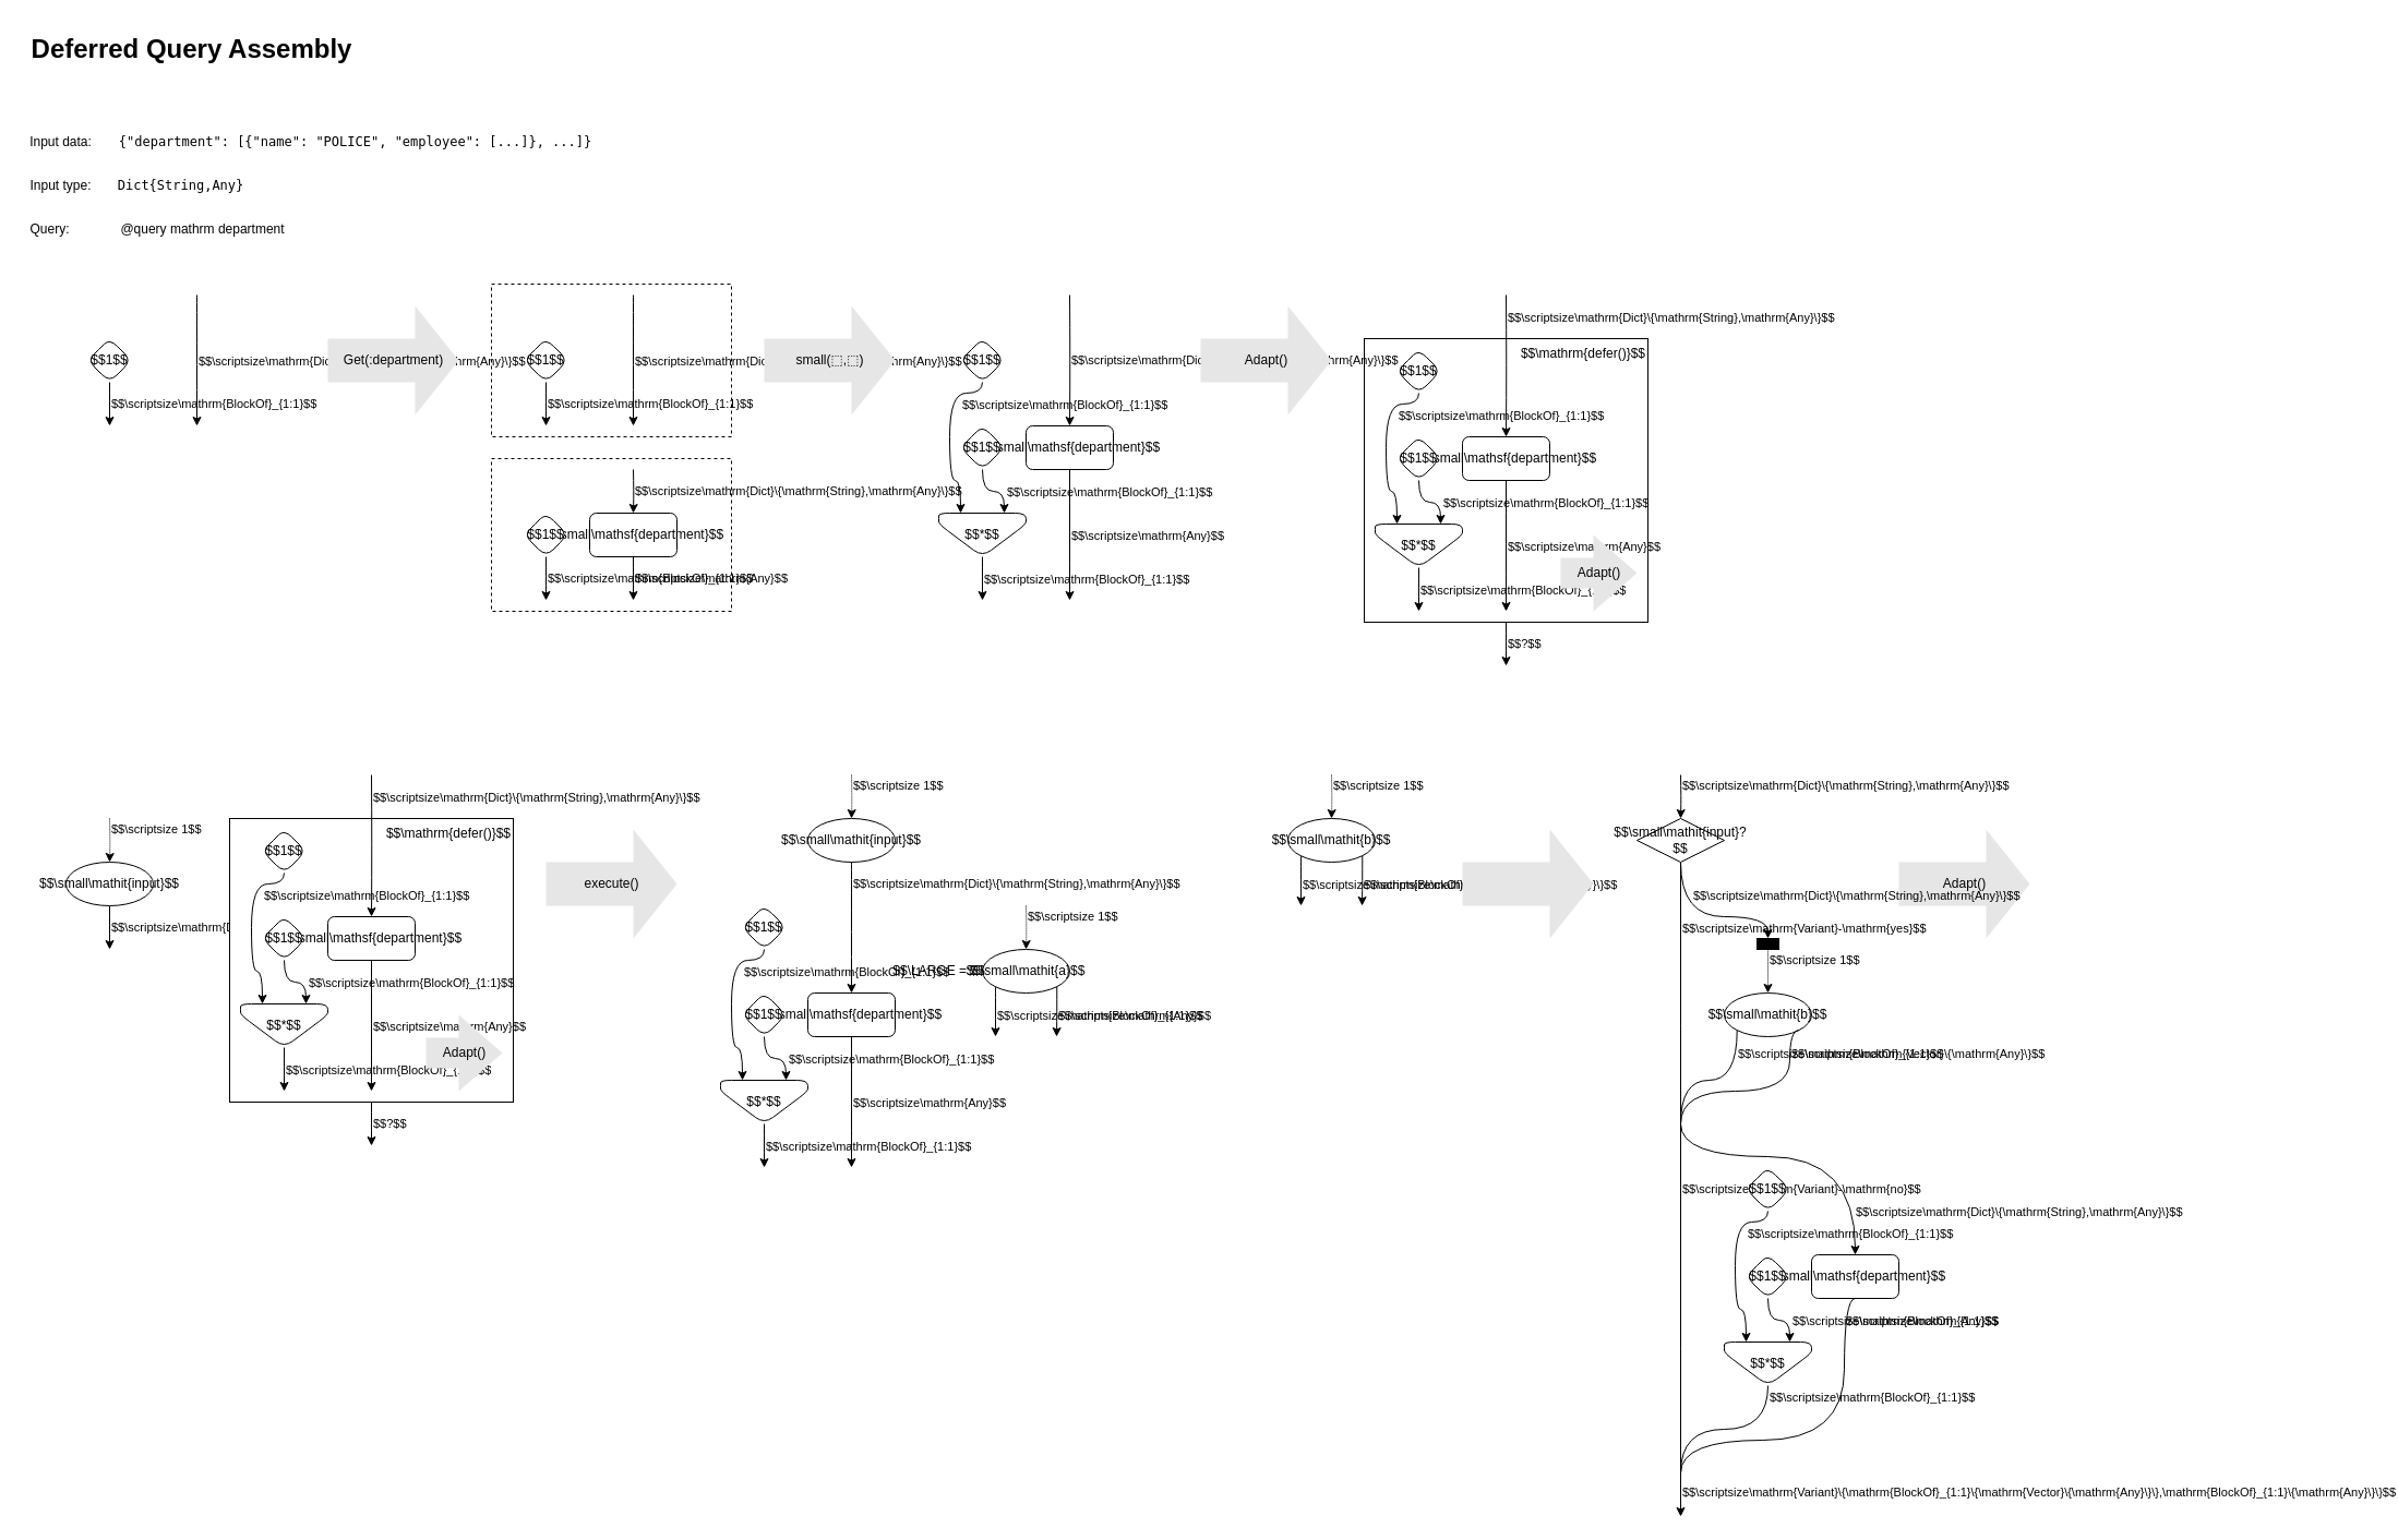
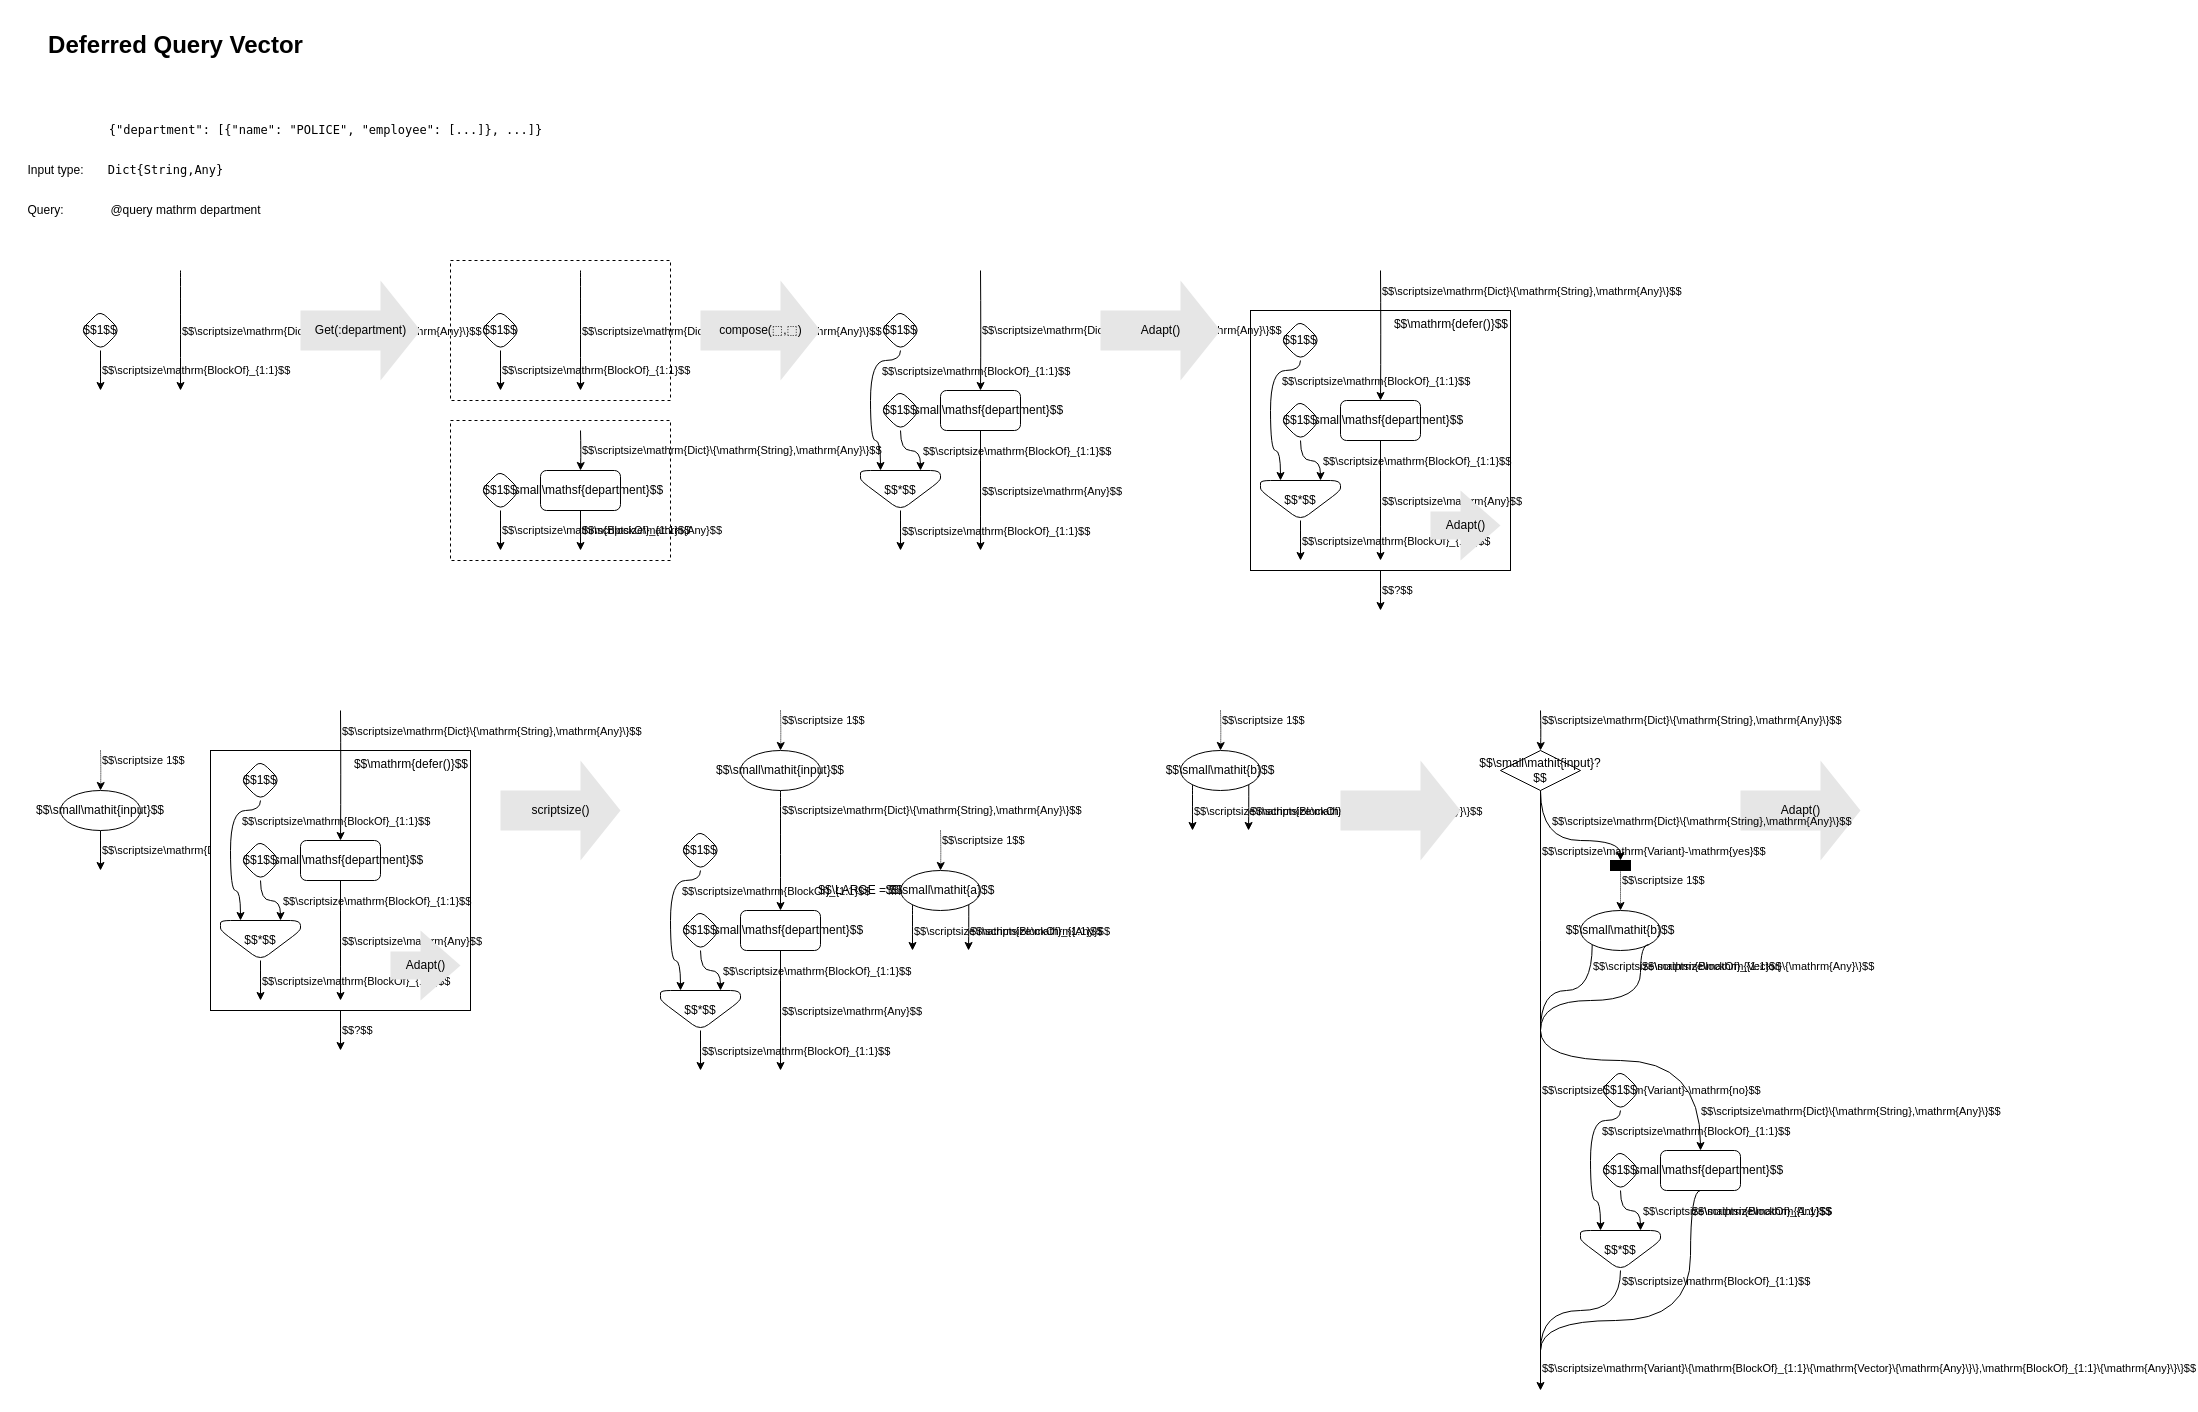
- <mxCell id="8" value="&lt;h1&gt;Deferred Query Assembly&lt;/h1&gt;" style="text;html=1;align=center;verticalAlign=middle;resizable=0;points=[];autosize=1;" parent="1" vertex="1"><mxGeometry x="20" y="20" width="310" height="50" as="geometry" /></mxCell>
+ <mxCell id="8" value="&lt;h1&gt;Deferred Query Vector&lt;/h1&gt;" style="text;html=1;align=center;verticalAlign=middle;resizable=0;points=[];autosize=1;" parent="1" vertex="1"><mxGeometry x="20" y="20" width="310" height="50" as="geometry" /></mxCell>
- <mxCell id="9" value="Input data:" style="text;html=1;align=center;verticalAlign=middle;resizable=0;points=[];autosize=1;" parent="1" vertex="1"><mxGeometry x="20" y="120" width="70" height="20" as="geometry" /></mxCell>
- <mxCell id="33" value="small(&lt;span class=&quot;box&quot;&gt;⬚,&lt;/span&gt;&lt;span class=&quot;box&quot;&gt;⬚)&lt;/span&gt;" style="html=1;shadow=0;dashed=0;align=center;verticalAlign=middle;shape=mxgraph.arrows2.arrow;dy=0.6;dx=40;notch=0;rounded=1;labelBackgroundColor=none;strokeColor=none;fillColor=#E6E6E6;" parent="1" vertex="1"><mxGeometry x="700" y="280" width="120" height="100" as="geometry" /></mxCell>
+ <mxCell id="33" value="compose(&lt;span class=&quot;box&quot;&gt;⬚,&lt;/span&gt;&lt;span class=&quot;box&quot;&gt;⬚)&lt;/span&gt;" style="html=1;shadow=0;dashed=0;align=center;verticalAlign=middle;shape=mxgraph.arrows2.arrow;dy=0.6;dx=40;notch=0;rounded=1;labelBackgroundColor=none;strokeColor=none;fillColor=#E6E6E6;" parent="1" vertex="1"><mxGeometry x="700" y="280" width="120" height="100" as="geometry" /></mxCell>
- <mxCell id="87" value="execute()" style="html=1;shadow=0;dashed=0;align=center;verticalAlign=middle;shape=mxgraph.arrows2.arrow;dy=0.6;dx=40;notch=0;rounded=1;labelBackgroundColor=none;strokeColor=none;fillColor=#E6E6E6;" parent="1" vertex="1"><mxGeometry x="500" y="760" width="120" height="100" as="geometry" /></mxCell>
+ <mxCell id="87" value="scriptsize()" style="html=1;shadow=0;dashed=0;align=center;verticalAlign=middle;shape=mxgraph.arrows2.arrow;dy=0.6;dx=40;notch=0;rounded=1;labelBackgroundColor=none;strokeColor=none;fillColor=#E6E6E6;" parent="1" vertex="1"><mxGeometry x="500" y="760" width="120" height="100" as="geometry" /></mxCell>
